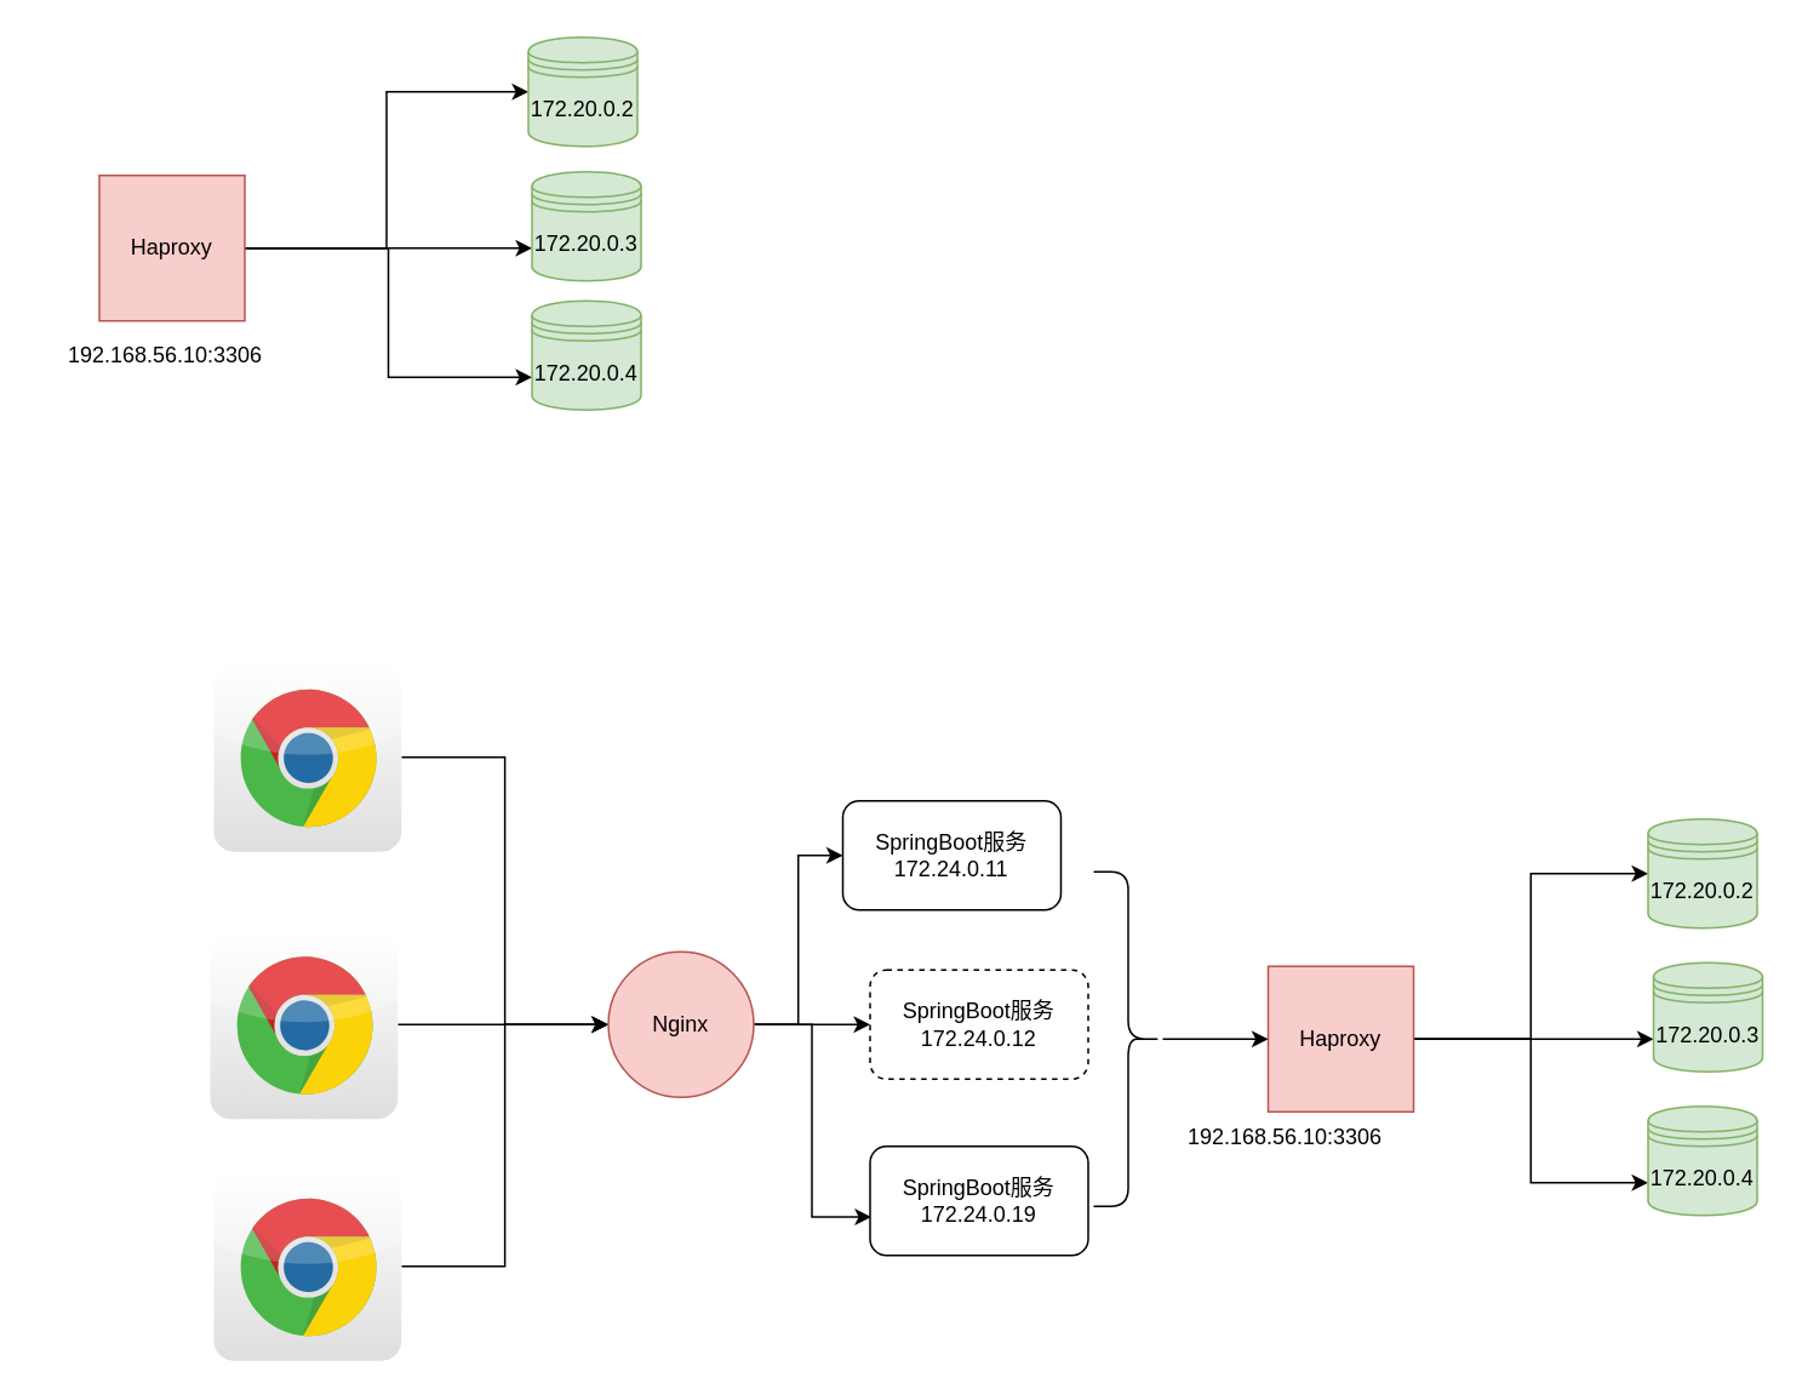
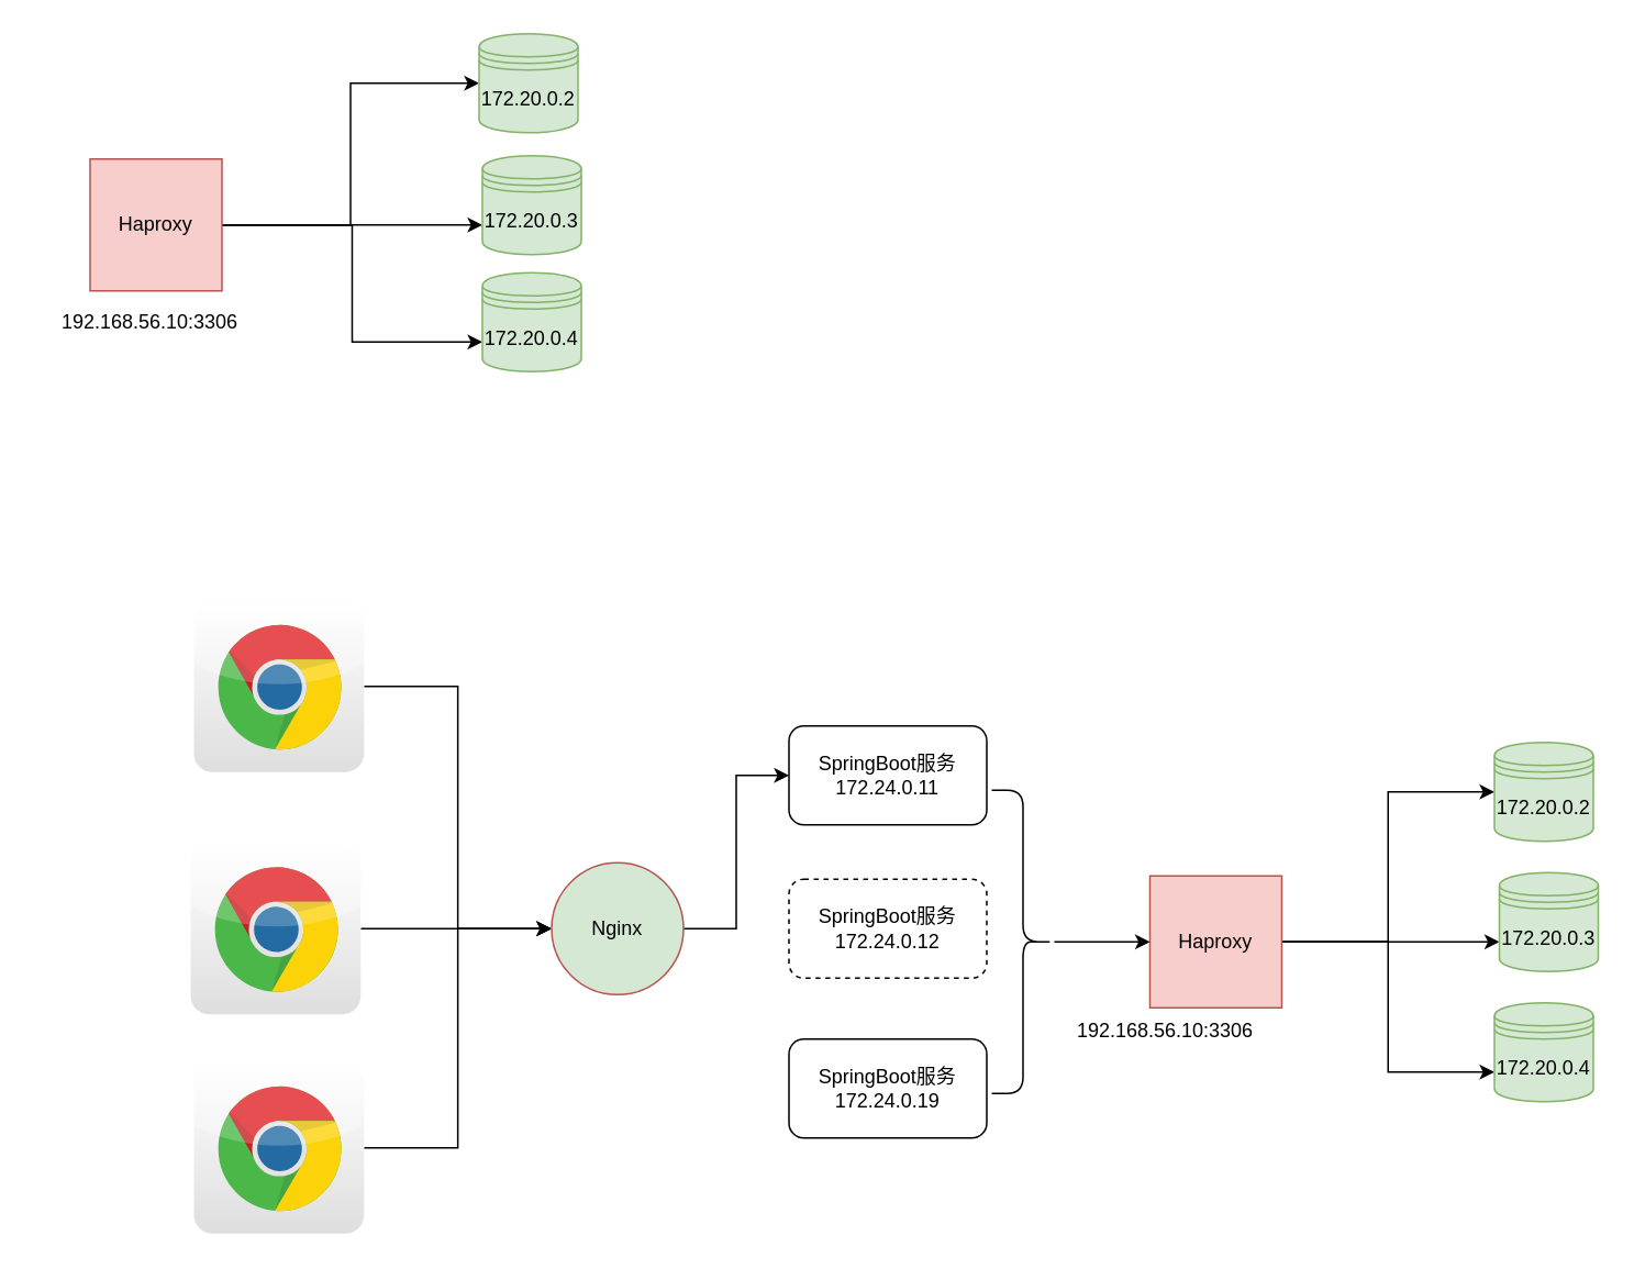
- <mxCell id="20" value="SpringBoot服务&lt;br&gt;172.24.0.11" style="rounded=1;whiteSpace=wrap;html=1;" vertex="1" parent="1"><mxGeometry x="463" y="440" width="120" height="60" as="geometry" /></mxCell>
+ <mxCell id="20" value="SpringBoot服务&lt;br&gt;172.24.0.11" style="rounded=1;whiteSpace=wrap;html=1;" vertex="1" parent="1"><mxGeometry x="478" y="440" width="120" height="60" as="geometry" /></mxCell>
- <mxCell id="19" value="Nginx" style="ellipse;whiteSpace=wrap;html=1;aspect=fixed;fillColor=#f8cecc;strokeColor=#b85450;" vertex="1" parent="1"><mxGeometry x="334" y="523" width="80" height="80" as="geometry" /></mxCell>
+ <mxCell id="19" value="Nginx" style="ellipse;whiteSpace=wrap;html=1;aspect=fixed;fillColor=#d5e8d4;strokeColor=#b85450;" vertex="1" parent="1"><mxGeometry x="334" y="523" width="80" height="80" as="geometry" /></mxCell>
- <mxCell id="17" style="edgeStyle=orthogonalEdgeStyle;rounded=0;orthogonalLoop=1;jettySize=auto;html=1;entryX=0;entryY=0.5;entryDx=0;entryDy=0;" edge="1" parent="1" source="19" target="21"><mxGeometry relative="1" as="geometry" /></mxCell>
- <mxCell id="18" style="edgeStyle=orthogonalEdgeStyle;rounded=0;orthogonalLoop=1;jettySize=auto;html=1;entryX=0.005;entryY=0.647;entryDx=0;entryDy=0;entryPerimeter=0;" edge="1" parent="1" source="19" target="22"><mxGeometry relative="1" as="geometry" /></mxCell>
